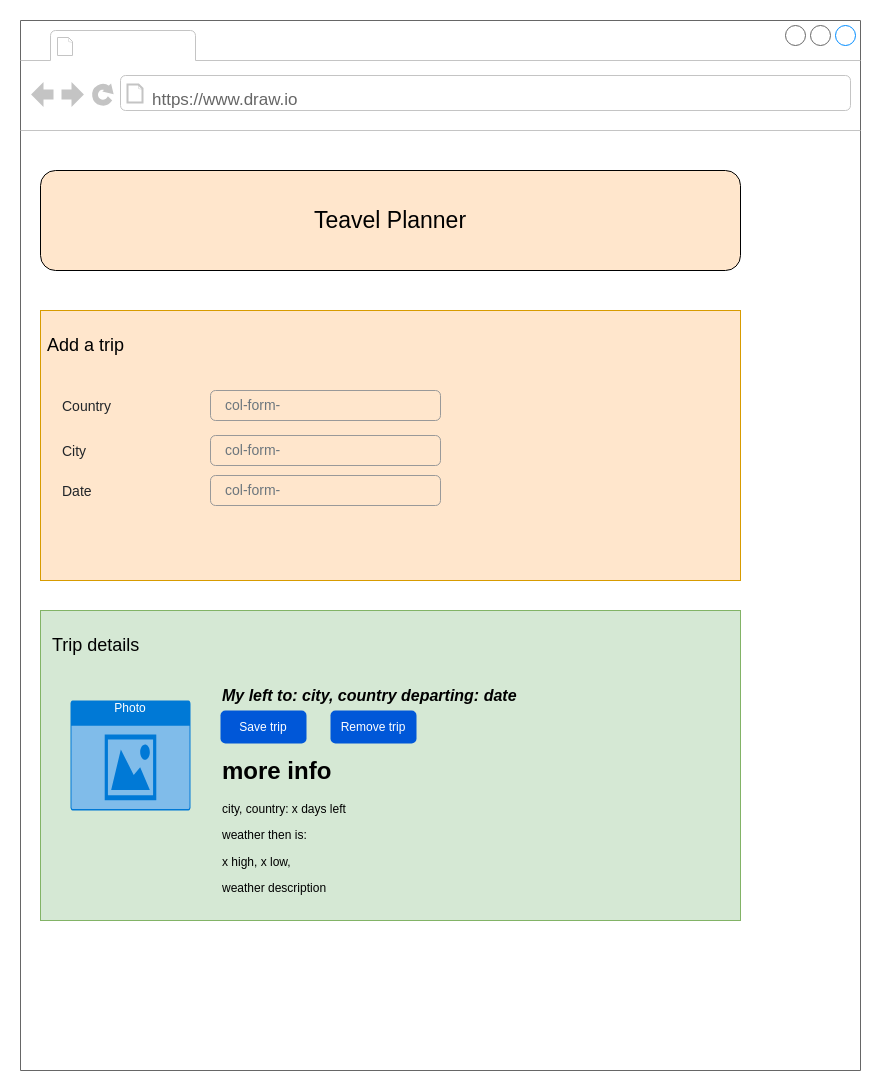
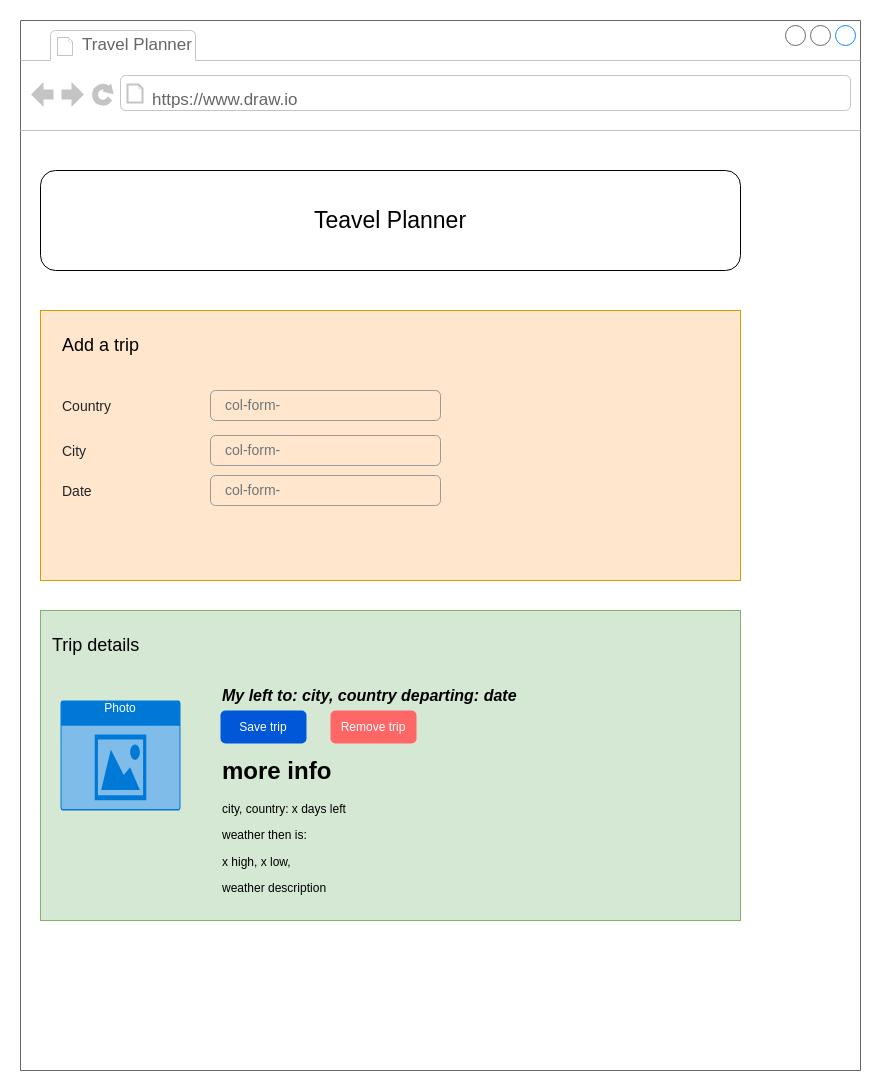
+ <mxCell id="3" value="Travel Planner" style="strokeWidth=1;shadow=0;dashed=0;align=center;html=1;shape=mxgraph.mockup.containers.anchor;fontSize=17;fontColor=#666666;align=left;whiteSpace=wrap;" vertex="1" parent="2"><mxGeometry x="60" y="12" width="230" height="26" as="geometry" /></mxCell>
- <mxCell id="5" value="&lt;font style=&quot;font-size: 23px;&quot;&gt;Teavel Planner&lt;/font&gt;" style="rounded=1;whiteSpace=wrap;html=1;fillColor=#ffe6cc;" vertex="1" parent="2"><mxGeometry x="20" y="150" width="700" height="100" as="geometry" /></mxCell>
+ <mxCell id="5" value="&lt;font style=&quot;font-size: 23px;&quot;&gt;Teavel Planner&lt;/font&gt;" style="rounded=1;whiteSpace=wrap;html=1;" vertex="1" parent="2"><mxGeometry x="20" y="150" width="700" height="100" as="geometry" /></mxCell>
- <mxCell id="7" value="&lt;font style=&quot;font-size: 18px;&quot;&gt;Add a trip&lt;/font&gt;" style="text;html=1;align=left;verticalAlign=middle;whiteSpace=wrap;rounded=0;" vertex="1" parent="2"><mxGeometry x="25" y="310" width="200" height="30" as="geometry" /></mxCell>
+ <mxCell id="7" value="&lt;font style=&quot;font-size: 18px;&quot;&gt;Add a trip&lt;/font&gt;" style="text;html=1;align=left;verticalAlign=middle;whiteSpace=wrap;rounded=0;" vertex="1" parent="2"><mxGeometry x="40" y="310" width="200" height="30" as="geometry" /></mxCell>
- <mxCell id="19" value="Remove trip" style="rounded=1;fillColor=#0057d8;strokeColor=none;html=1;whiteSpace=wrap;fontColor=#ffffff;align=center;verticalAlign=middle;fontStyle=0;fontSize=12;sketch=0;" vertex="1" parent="2"><mxGeometry x="310" y="690" width="86" height="33" as="geometry" /></mxCell>
+ <mxCell id="19" value="Remove trip" style="rounded=1;fillColor=#FF6666;strokeColor=none;html=1;whiteSpace=wrap;fontColor=#ffffff;align=center;verticalAlign=middle;fontStyle=0;fontSize=12;sketch=0;" vertex="1" parent="2"><mxGeometry x="310" y="690" width="86" height="33" as="geometry" /></mxCell>
- <mxCell id="17" value="Photo" style="html=1;whiteSpace=wrap;strokeColor=none;fillColor=#0079D6;labelPosition=center;verticalLabelPosition=middle;verticalAlign=top;align=center;fontSize=12;outlineConnect=0;spacingTop=-6;fontColor=#FFFFFF;sketch=0;shape=mxgraph.sitemap.photo;" vertex="1" parent="2"><mxGeometry x="50" y="680" width="120" height="110" as="geometry" /></mxCell>
+ <mxCell id="17" value="Photo" style="html=1;whiteSpace=wrap;strokeColor=none;fillColor=#0079D6;labelPosition=center;verticalLabelPosition=middle;verticalAlign=top;align=center;fontSize=12;outlineConnect=0;spacingTop=-6;fontColor=#FFFFFF;sketch=0;shape=mxgraph.sitemap.photo;" vertex="1" parent="2"><mxGeometry x="40" y="680" width="120" height="110" as="geometry" /></mxCell>
